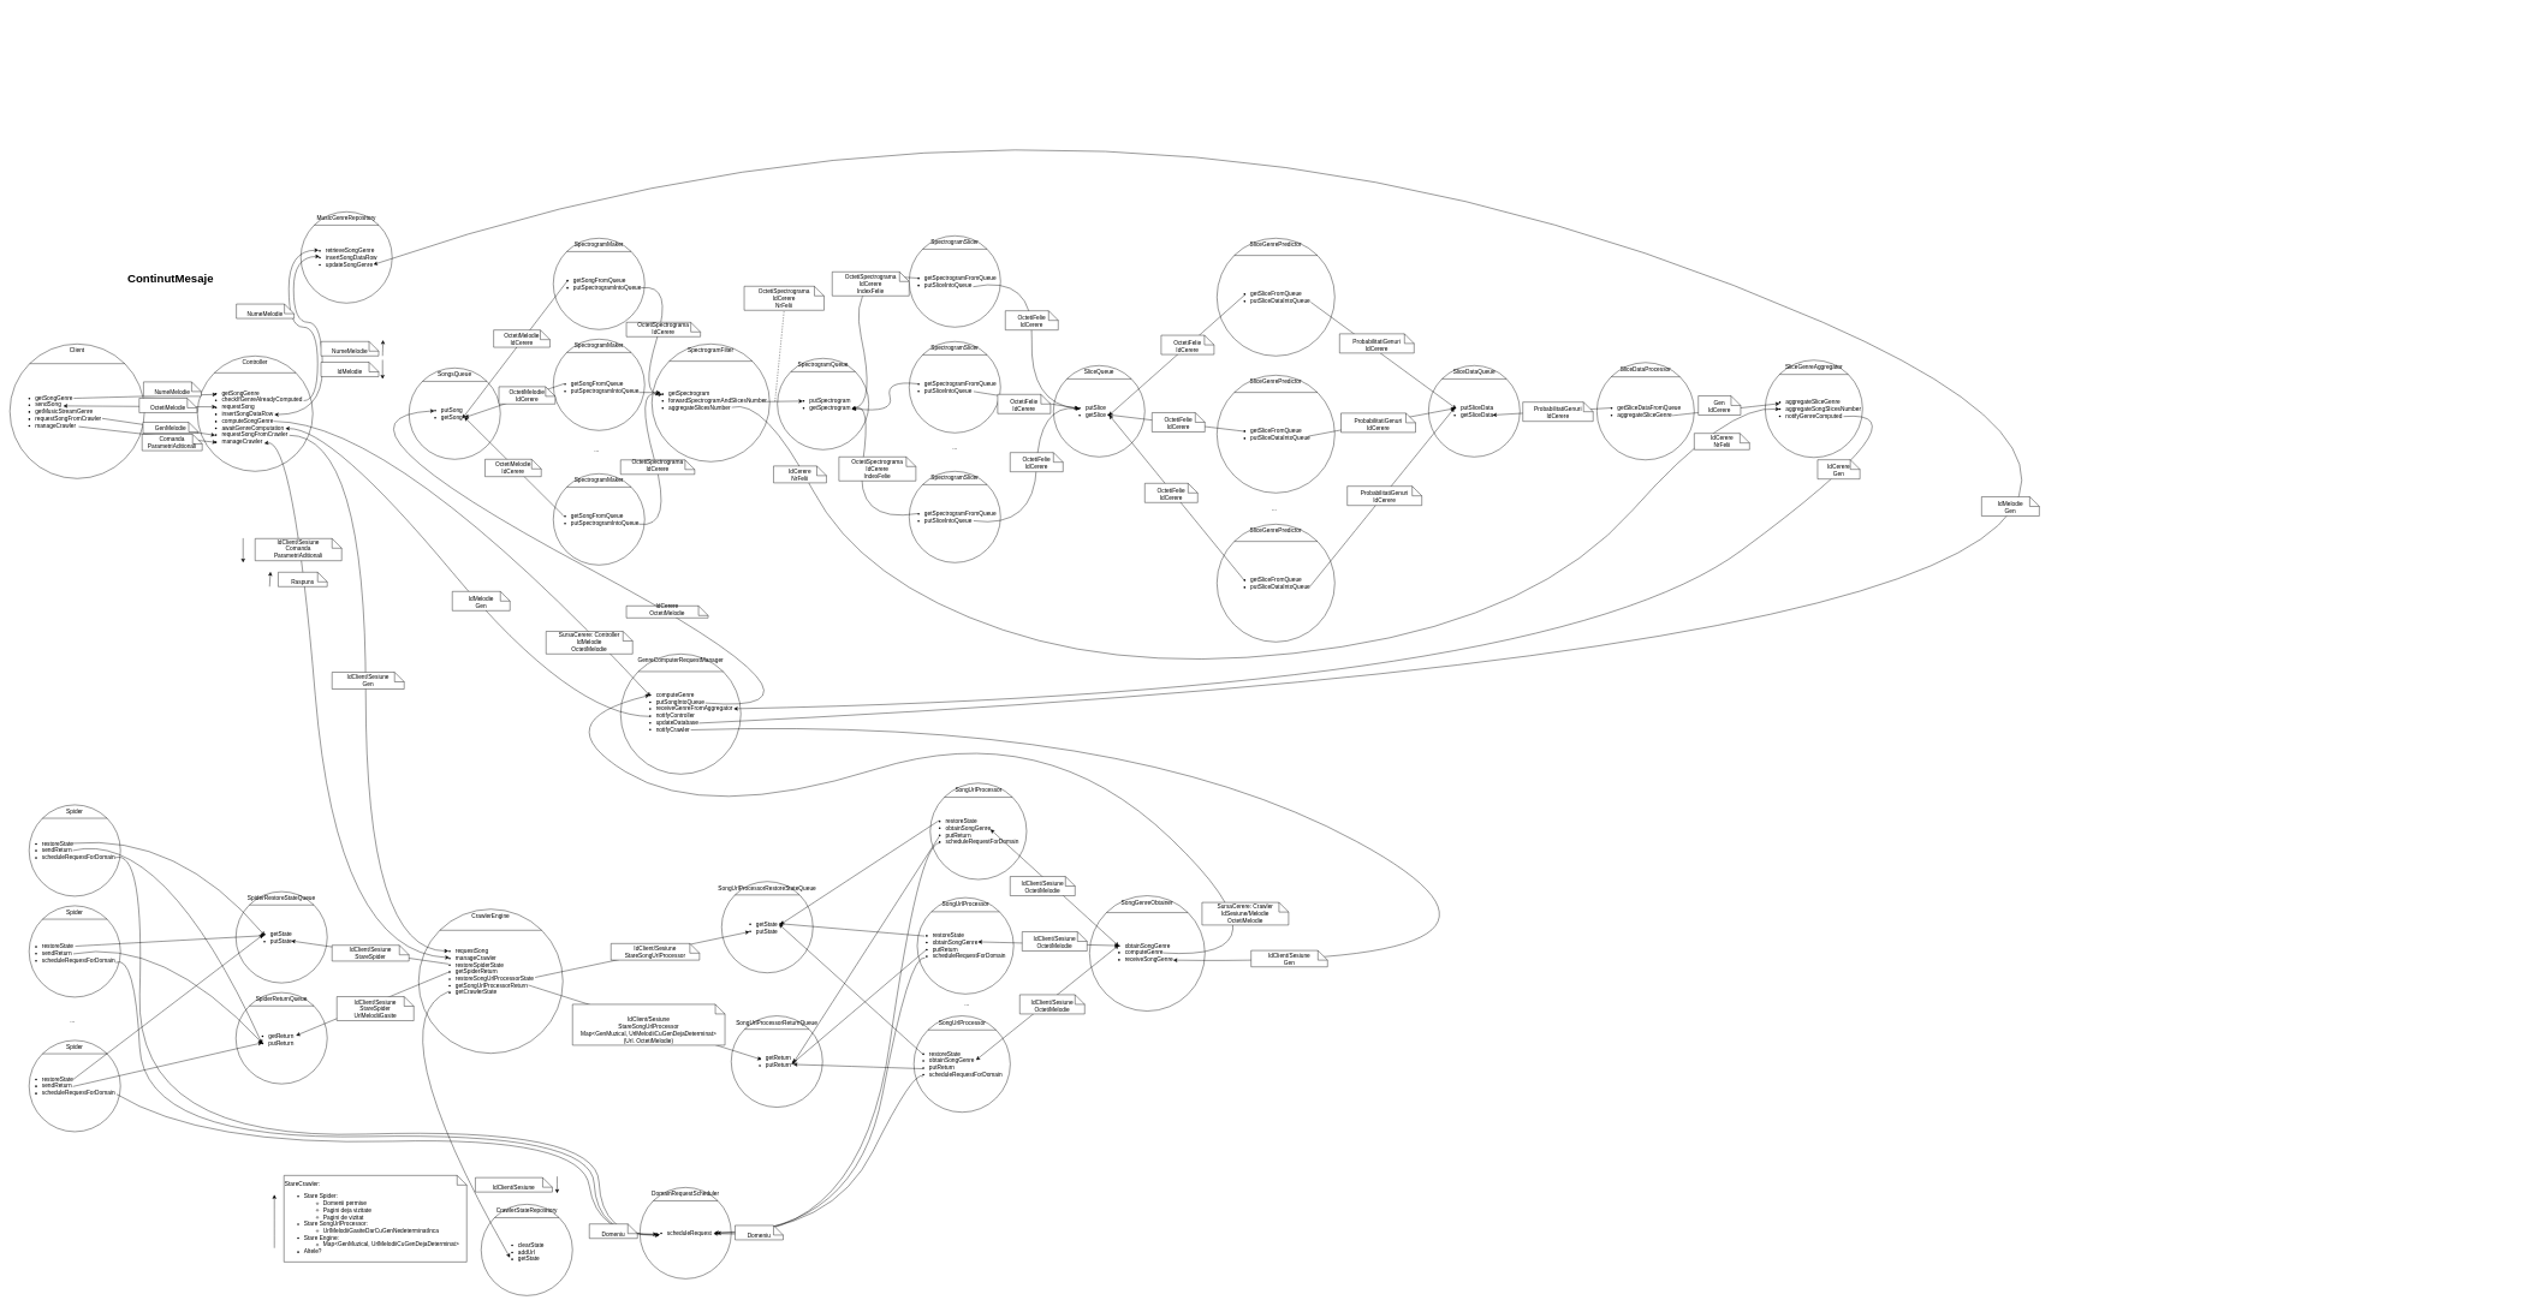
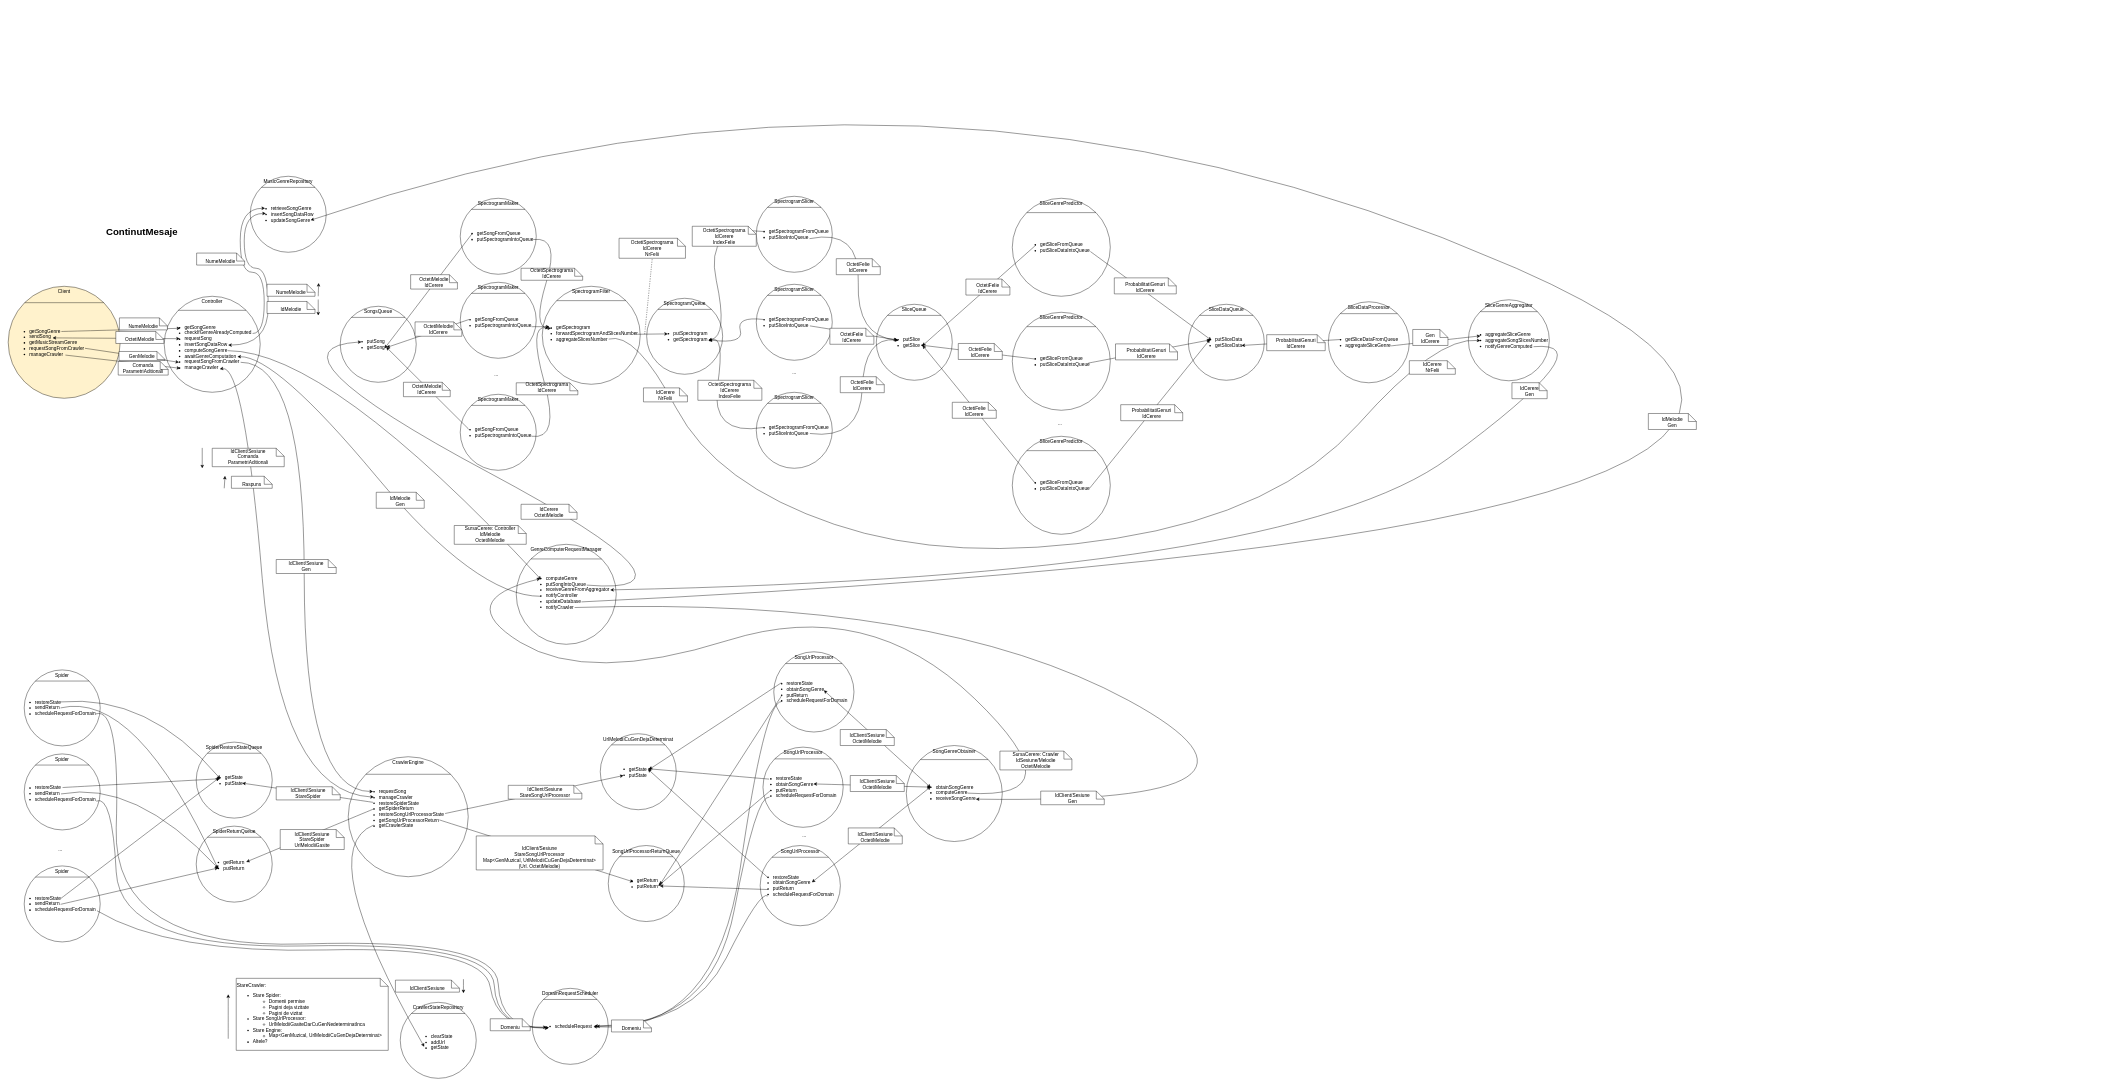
- <mxCell id="2" value="Client" style="ellipse;whiteSpace=wrap;html=1;aspect=fixed;verticalAlign=top;" vertex="1" parent="1"><mxGeometry x="20" y="715" width="280" height="280" as="geometry" /></mxCell>
+ <mxCell id="2" value="Client" style="ellipse;whiteSpace=wrap;html=1;aspect=fixed;verticalAlign=top;fillColor=#fff2cc;" vertex="1" parent="1"><mxGeometry x="20" y="715" width="280" height="280" as="geometry" /></mxCell>
- <mxCell id="213" value="IdCerere&lt;br&gt;OctetiMelodie" style="shape=note;size=20;whiteSpace=wrap;html=1;verticalAlign=bottom;" vertex="1" parent="1"><mxGeometry x="1302" y="1260" width="170" height="25" as="geometry" /></mxCell>
+ <mxCell id="213" value="IdCerere&lt;br&gt;OctetiMelodie" style="shape=note;size=20;whiteSpace=wrap;html=1;verticalAlign=bottom;" vertex="1" parent="1"><mxGeometry x="1302" y="1260" width="140" height="37.5" as="geometry" /></mxCell>
- <mxCell id="148" value="SongUrlProcessorRestoreStateQueue" style="ellipse;whiteSpace=wrap;html=1;aspect=fixed;verticalAlign=top;" vertex="1" parent="1"><mxGeometry x="1500" y="1833.5" width="190" height="190" as="geometry" /></mxCell>
+ <mxCell id="148" value="UrlMelodiiCuGenDejaDeterminat" style="ellipse;whiteSpace=wrap;html=1;aspect=fixed;verticalAlign=top;" vertex="1" parent="1"><mxGeometry x="1500" y="1833.5" width="190" height="190" as="geometry" /></mxCell>
